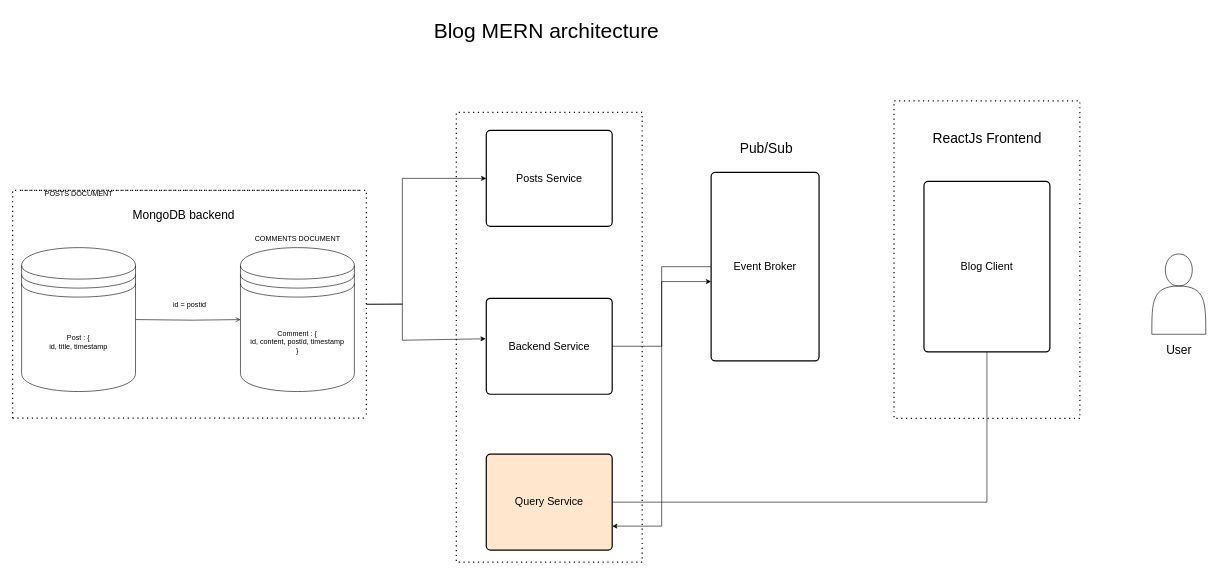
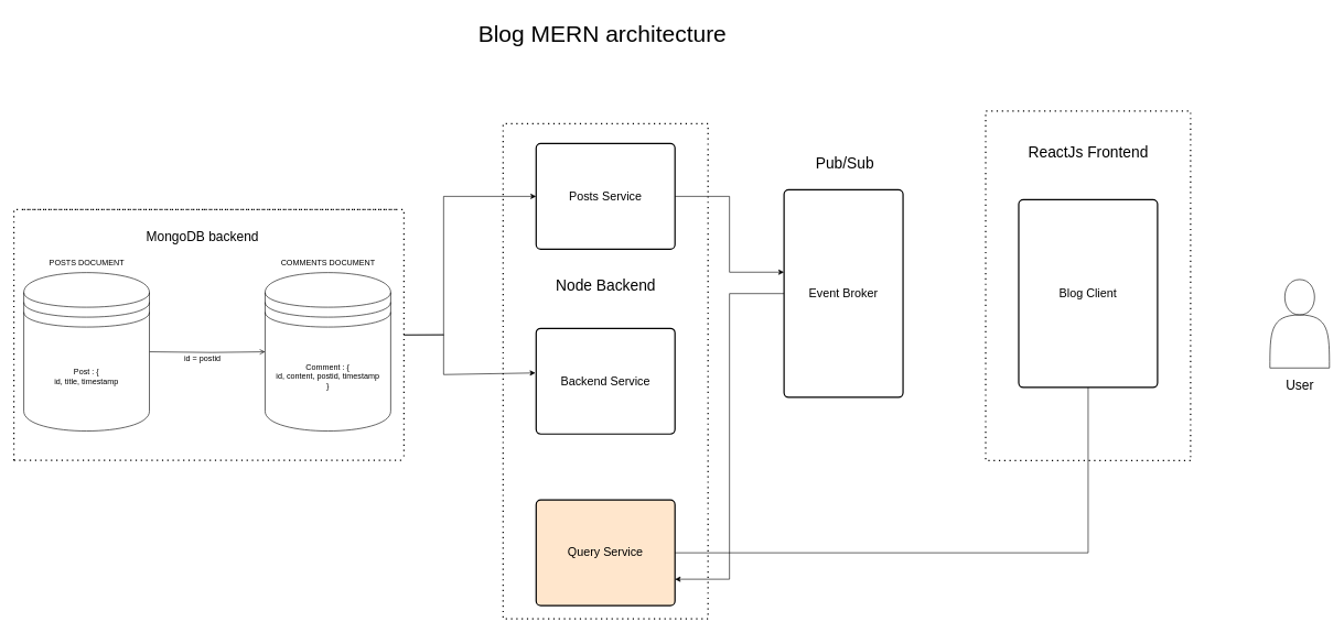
+ <mxCell id="22" style="edgeStyle=orthogonalEdgeStyle;rounded=0;orthogonalLoop=1;jettySize=auto;html=1;entryX=0;entryY=0.397;entryDx=0;entryDy=0;entryPerimeter=0;" edge="1" parent="1" source="13" target="16"><mxGeometry relative="1" as="geometry" /></mxCell>
- <mxCell id="2" value="POSTS DOCUMENT" style="text;html=1;align=center;verticalAlign=middle;resizable=0;points=[];autosize=1;strokeColor=none;fillColor=none;" vertex="1" parent="1"><mxGeometry x="60" y="307.5" width="140" height="30" as="geometry" /></mxCell>
+ <mxCell id="2" value="POSTS DOCUMENT" style="text;html=1;align=center;verticalAlign=middle;resizable=0;points=[];autosize=1;strokeColor=none;fillColor=none;" vertex="1" parent="1"><mxGeometry x="60" y="382.5" width="140" height="30" as="geometry" /></mxCell>
+ <mxCell id="25" value="&lt;font style=&quot;font-size: 23px;&quot;&gt;Node Backend&lt;/font&gt;" style="text;html=1;align=center;verticalAlign=middle;resizable=0;points=[];autosize=1;strokeColor=none;fillColor=none;" vertex="1" parent="1"><mxGeometry x="830" y="412.5" width="170" height="40" as="geometry" /></mxCell>
- <mxCell id="23" style="edgeStyle=orthogonalEdgeStyle;rounded=0;orthogonalLoop=1;jettySize=auto;html=1;entryX=0;entryY=0.579;entryDx=0;entryDy=0;entryPerimeter=0;" edge="1" parent="1" source="14" target="16"><mxGeometry relative="1" as="geometry" /></mxCell>
- <mxCell id="5" value="id = postid" style="text;html=1;align=center;verticalAlign=middle;resizable=0;points=[];autosize=1;strokeColor=none;fillColor=none;" vertex="1" parent="1"><mxGeometry x="275" y="492.5" width="80" height="30" as="geometry" /></mxCell>
+ <mxCell id="5" value="id = postid" style="text;html=1;align=center;verticalAlign=middle;resizable=0;points=[];autosize=1;strokeColor=none;fillColor=none;" vertex="1" parent="1"><mxGeometry x="265" y="527.5" width="80" height="30" as="geometry" /></mxCell>
